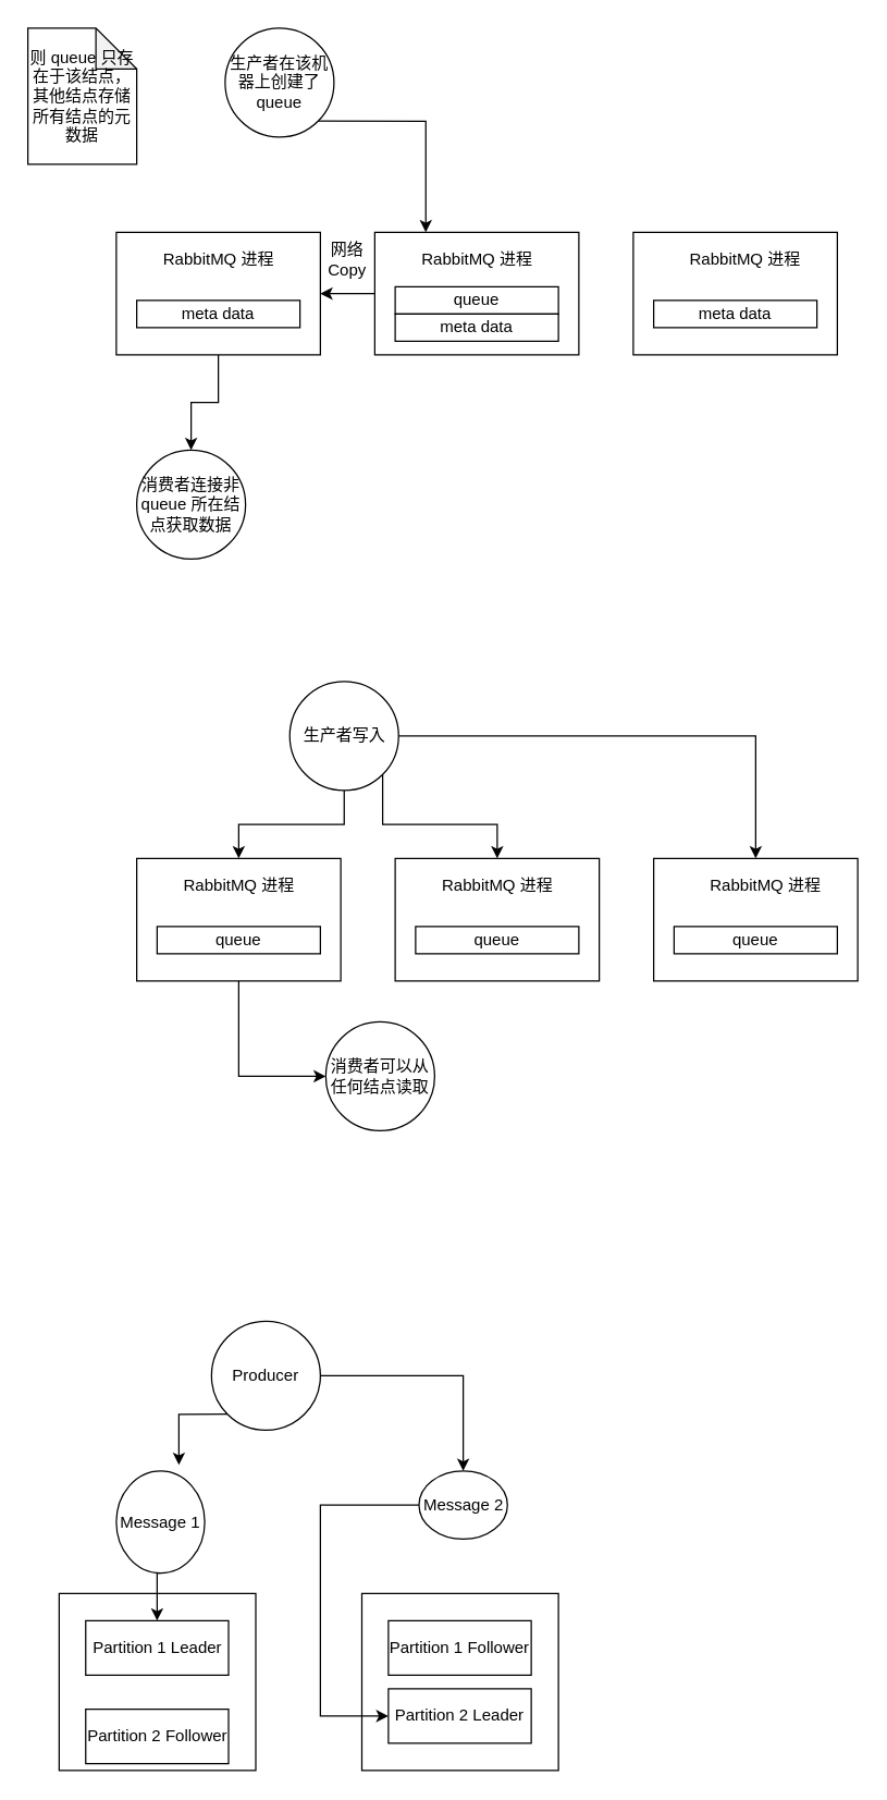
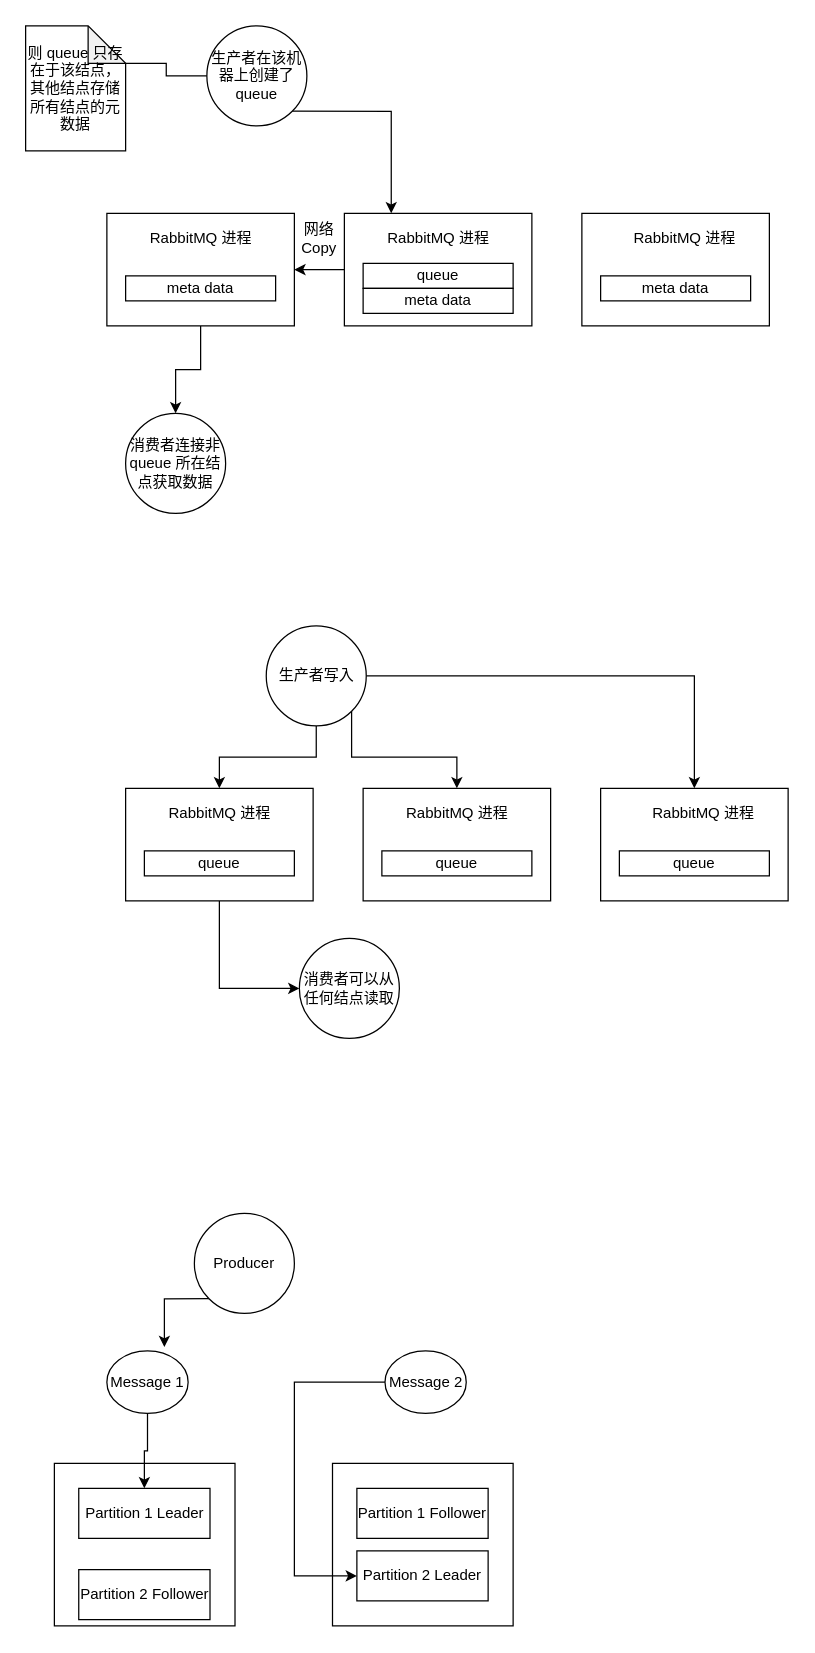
+ <mxCell id="16" style="edgeStyle=orthogonalEdgeStyle;rounded=0;orthogonalLoop=1;jettySize=auto;html=1;exitX=0;exitY=0;exitDx=80;exitDy=30;exitPerimeter=0;entryX=0;entryY=0.5;entryDx=0;entryDy=0;endArrow=none;endFill=0;" edge="1" parent="1" source="17" target="8"><mxGeometry relative="1" as="geometry" /></mxCell>
- <mxCell id="42" style="edgeStyle=orthogonalEdgeStyle;rounded=0;orthogonalLoop=1;jettySize=auto;html=1;exitX=1;exitY=0.5;exitDx=0;exitDy=0;endArrow=classic;endFill=1;" edge="1" parent="1" source="43" target="47"><mxGeometry relative="1" as="geometry" /></mxCell>
- <mxCell id="45" value="Message 1" style="ellipse;whiteSpace=wrap;html=1;" vertex="1" parent="1"><mxGeometry x="85" y="1080" width="65" height="75" as="geometry" /></mxCell>
+ <mxCell id="45" value="Message 1" style="ellipse;whiteSpace=wrap;html=1;" vertex="1" parent="1"><mxGeometry x="85" y="1080" width="65" height="50" as="geometry" /></mxCell>
